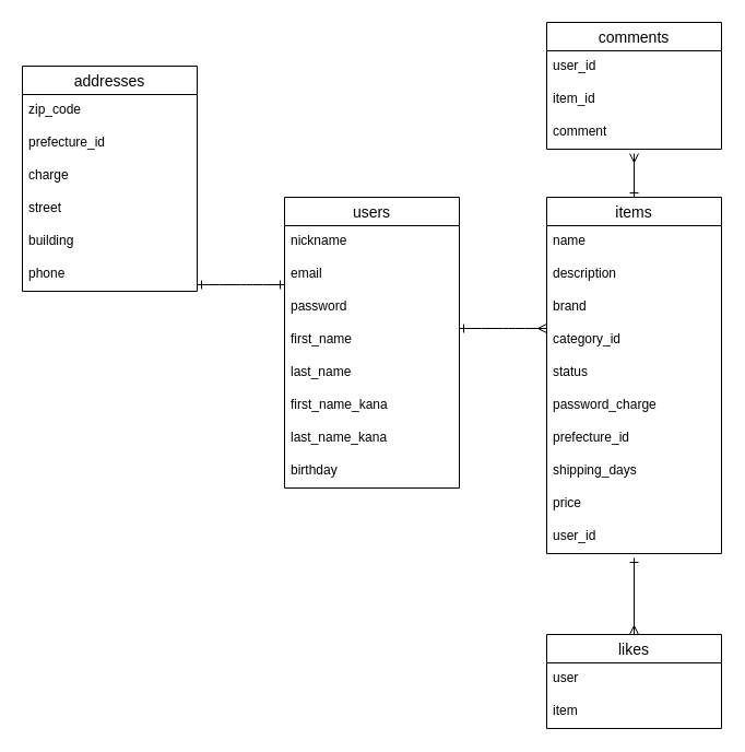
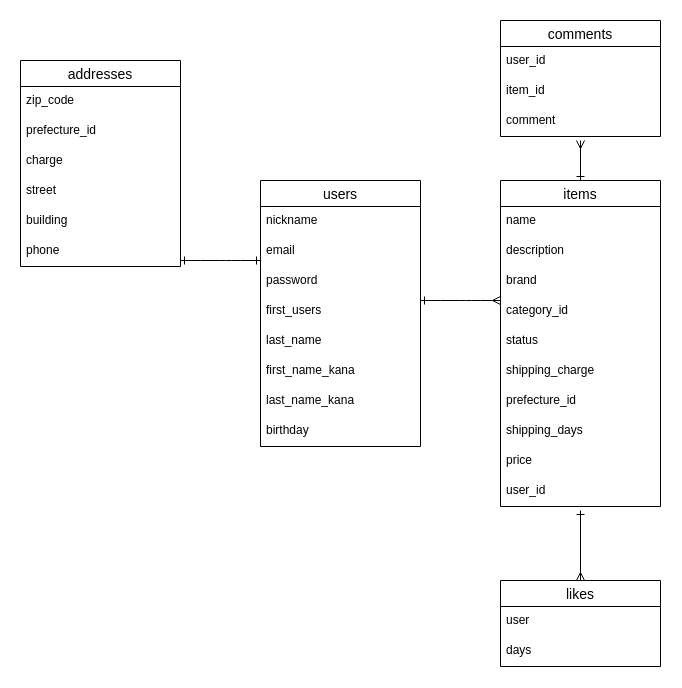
- <mxCell id="6" value="first_name" style="text;strokeColor=none;fillColor=none;spacingLeft=4;spacingRight=4;overflow=hidden;rotatable=0;points=[[0,0.5],[1,0.5]];portConstraint=eastwest;fontSize=12;" parent="2" vertex="1"><mxGeometry y="116" width="160" height="30" as="geometry" /></mxCell>
+ <mxCell id="6" value="first_users" style="text;strokeColor=none;fillColor=none;spacingLeft=4;spacingRight=4;overflow=hidden;rotatable=0;points=[[0,0.5],[1,0.5]];portConstraint=eastwest;fontSize=12;" parent="2" vertex="1"><mxGeometry y="116" width="160" height="30" as="geometry" /></mxCell>
- <mxCell id="25" value="password_charge" style="text;strokeColor=none;fillColor=none;spacingLeft=4;spacingRight=4;overflow=hidden;rotatable=0;points=[[0,0.5],[1,0.5]];portConstraint=eastwest;fontSize=12;" parent="19" vertex="1"><mxGeometry y="176" width="160" height="30" as="geometry" /></mxCell>
+ <mxCell id="25" value="shipping_charge" style="text;strokeColor=none;fillColor=none;spacingLeft=4;spacingRight=4;overflow=hidden;rotatable=0;points=[[0,0.5],[1,0.5]];portConstraint=eastwest;fontSize=12;" parent="19" vertex="1"><mxGeometry y="176" width="160" height="30" as="geometry" /></mxCell>
- <mxCell id="33" value="item" style="text;strokeColor=none;fillColor=none;spacingLeft=4;spacingRight=4;overflow=hidden;rotatable=0;points=[[0,0.5],[1,0.5]];portConstraint=eastwest;fontSize=12;" parent="31" vertex="1"><mxGeometry y="56" width="160" height="30" as="geometry" /></mxCell>
+ <mxCell id="33" value="days" style="text;strokeColor=none;fillColor=none;spacingLeft=4;spacingRight=4;overflow=hidden;rotatable=0;points=[[0,0.5],[1,0.5]];portConstraint=eastwest;fontSize=12;" parent="31" vertex="1"><mxGeometry y="56" width="160" height="30" as="geometry" /></mxCell>
